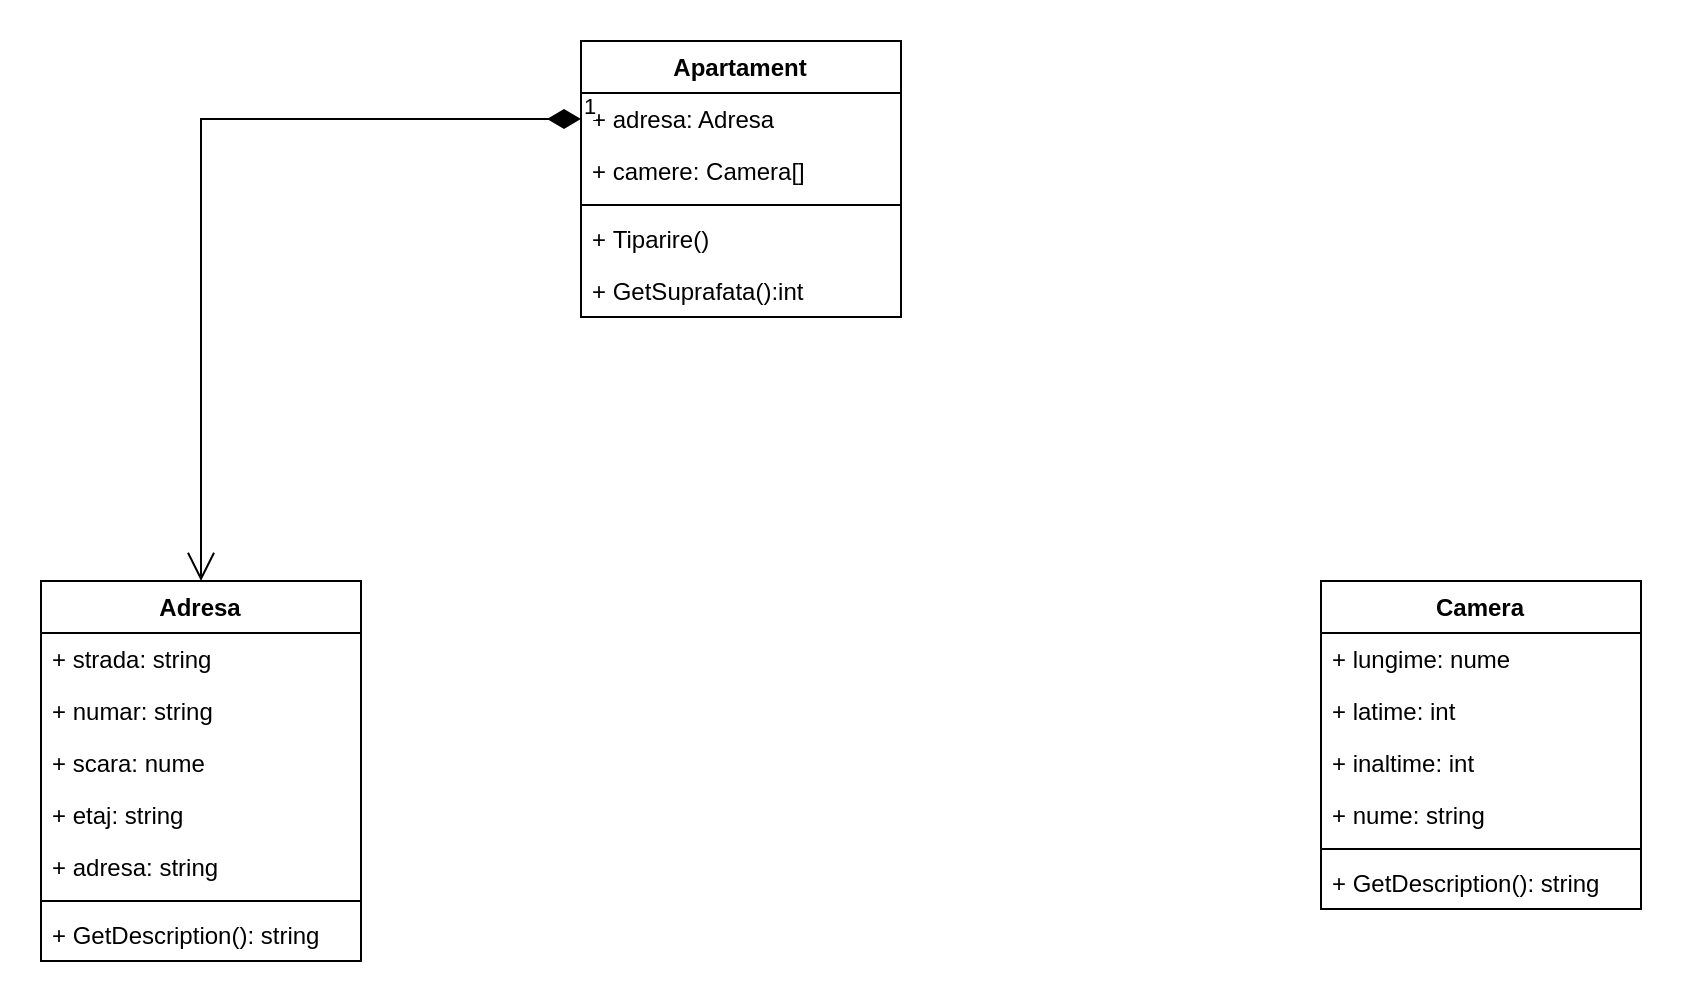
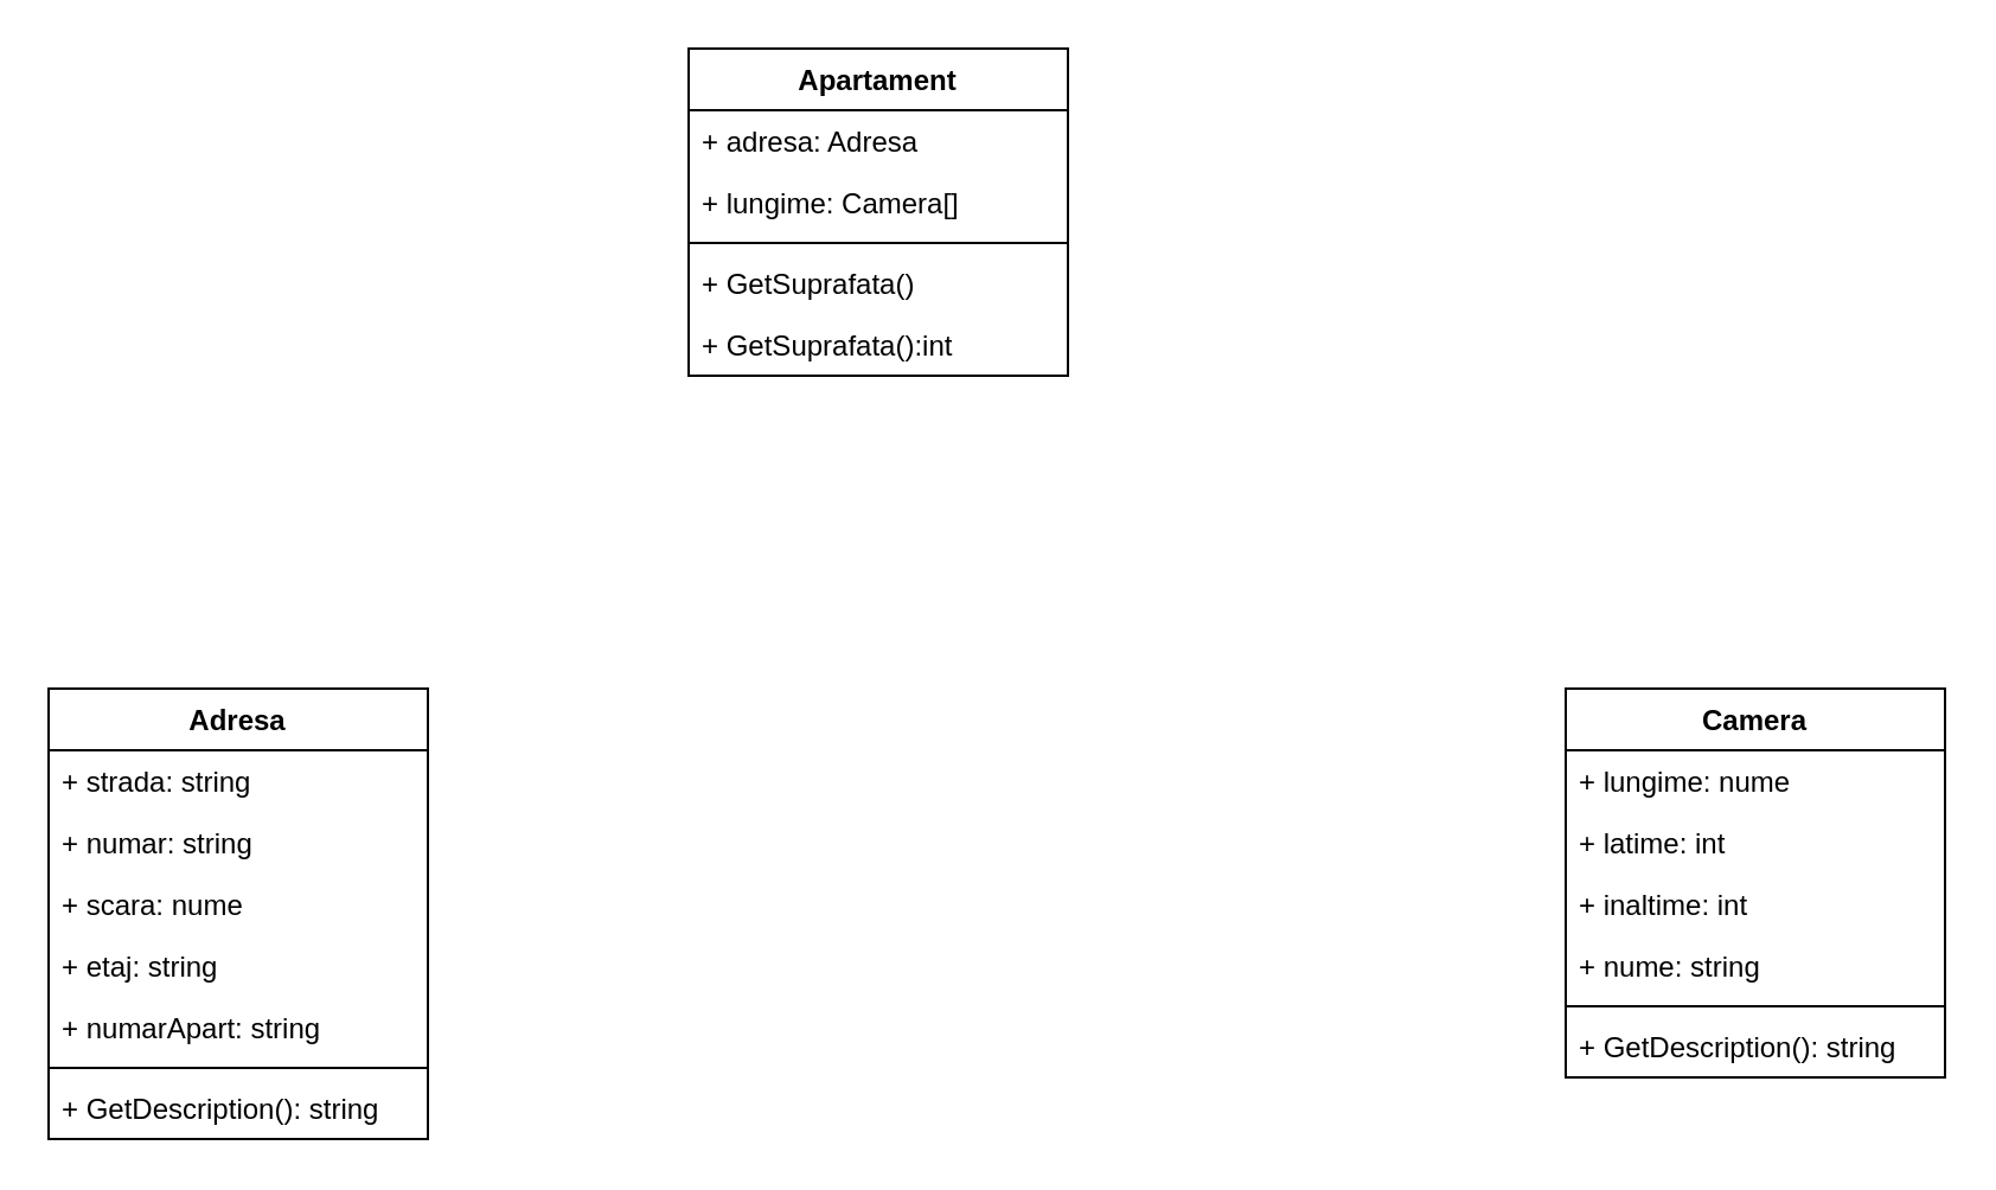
- <mxCell id="4" value="+ camere: Camera[]" style="text;strokeColor=none;fillColor=none;align=left;verticalAlign=top;spacingLeft=4;spacingRight=4;overflow=hidden;rotatable=0;points=[[0,0.5],[1,0.5]];portConstraint=eastwest;" vertex="1" parent="2"><mxGeometry y="52" width="160" height="26" as="geometry" /></mxCell>
+ <mxCell id="4" value="+ lungime: Camera[]" style="text;strokeColor=none;fillColor=none;align=left;verticalAlign=top;spacingLeft=4;spacingRight=4;overflow=hidden;rotatable=0;points=[[0,0.5],[1,0.5]];portConstraint=eastwest;" vertex="1" parent="2"><mxGeometry y="52" width="160" height="26" as="geometry" /></mxCell>
- <mxCell id="23" value="1" style="endArrow=open;html=1;endSize=12;startArrow=diamondThin;startSize=14;startFill=1;edgeStyle=orthogonalEdgeStyle;align=left;verticalAlign=bottom;rounded=0;exitX=0;exitY=0.5;exitDx=0;exitDy=0;" edge="1" parent="1" source="3" target="8"><mxGeometry x="-1" y="3" relative="1" as="geometry"><mxPoint x="400" y="460" as="sourcePoint" /><mxPoint x="560" y="460" as="targetPoint" /></mxGeometry></mxCell>
- <mxCell id="6" value="+ Tiparire()" style="text;strokeColor=none;fillColor=none;align=left;verticalAlign=top;spacingLeft=4;spacingRight=4;overflow=hidden;rotatable=0;points=[[0,0.5],[1,0.5]];portConstraint=eastwest;" vertex="1" parent="2"><mxGeometry y="86" width="160" height="26" as="geometry" /></mxCell>
+ <mxCell id="6" value="+ GetSuprafata()" style="text;strokeColor=none;fillColor=none;align=left;verticalAlign=top;spacingLeft=4;spacingRight=4;overflow=hidden;rotatable=0;points=[[0,0.5],[1,0.5]];portConstraint=eastwest;" vertex="1" parent="2"><mxGeometry y="86" width="160" height="26" as="geometry" /></mxCell>
- <mxCell id="13" value="+ adresa: string" style="text;strokeColor=none;fillColor=none;align=left;verticalAlign=top;spacingLeft=4;spacingRight=4;overflow=hidden;rotatable=0;points=[[0,0.5],[1,0.5]];portConstraint=eastwest;" vertex="1" parent="8"><mxGeometry y="130" width="160" height="26" as="geometry" /></mxCell>
+ <mxCell id="13" value="+ numarApart: string" style="text;strokeColor=none;fillColor=none;align=left;verticalAlign=top;spacingLeft=4;spacingRight=4;overflow=hidden;rotatable=0;points=[[0,0.5],[1,0.5]];portConstraint=eastwest;" vertex="1" parent="8"><mxGeometry y="130" width="160" height="26" as="geometry" /></mxCell>
